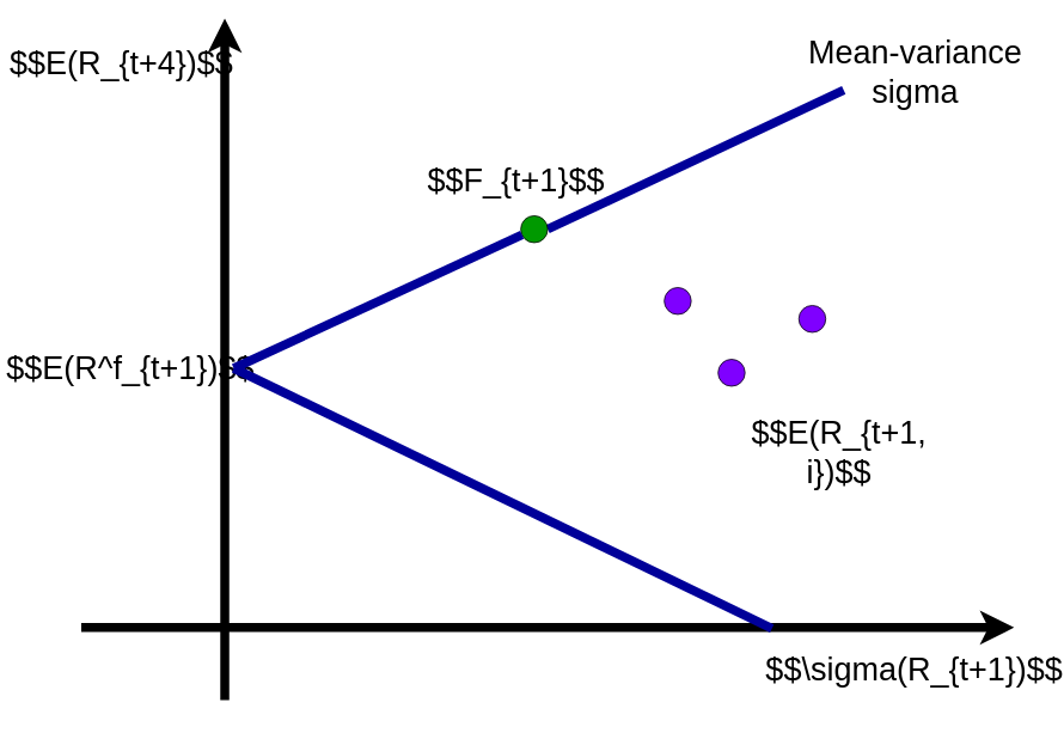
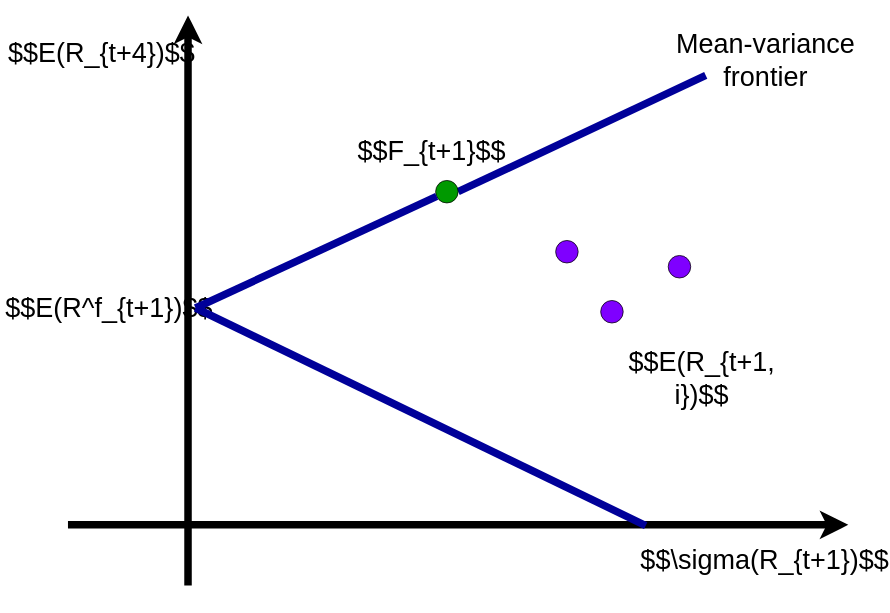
- <mxCell id="11" value="Mean-variance sigma" style="text;html=1;strokeColor=none;fillColor=none;align=center;verticalAlign=middle;whiteSpace=wrap;rounded=0;fontSize=36;" parent="1" vertex="1"><mxGeometry x="890" y="30" width="260" height="100" as="geometry" /></mxCell>
+ <mxCell id="11" value="Mean-variance frontier" style="text;html=1;strokeColor=none;fillColor=none;align=center;verticalAlign=middle;whiteSpace=wrap;rounded=0;fontSize=36;" parent="1" vertex="1"><mxGeometry x="890" y="30" width="260" height="100" as="geometry" /></mxCell>
